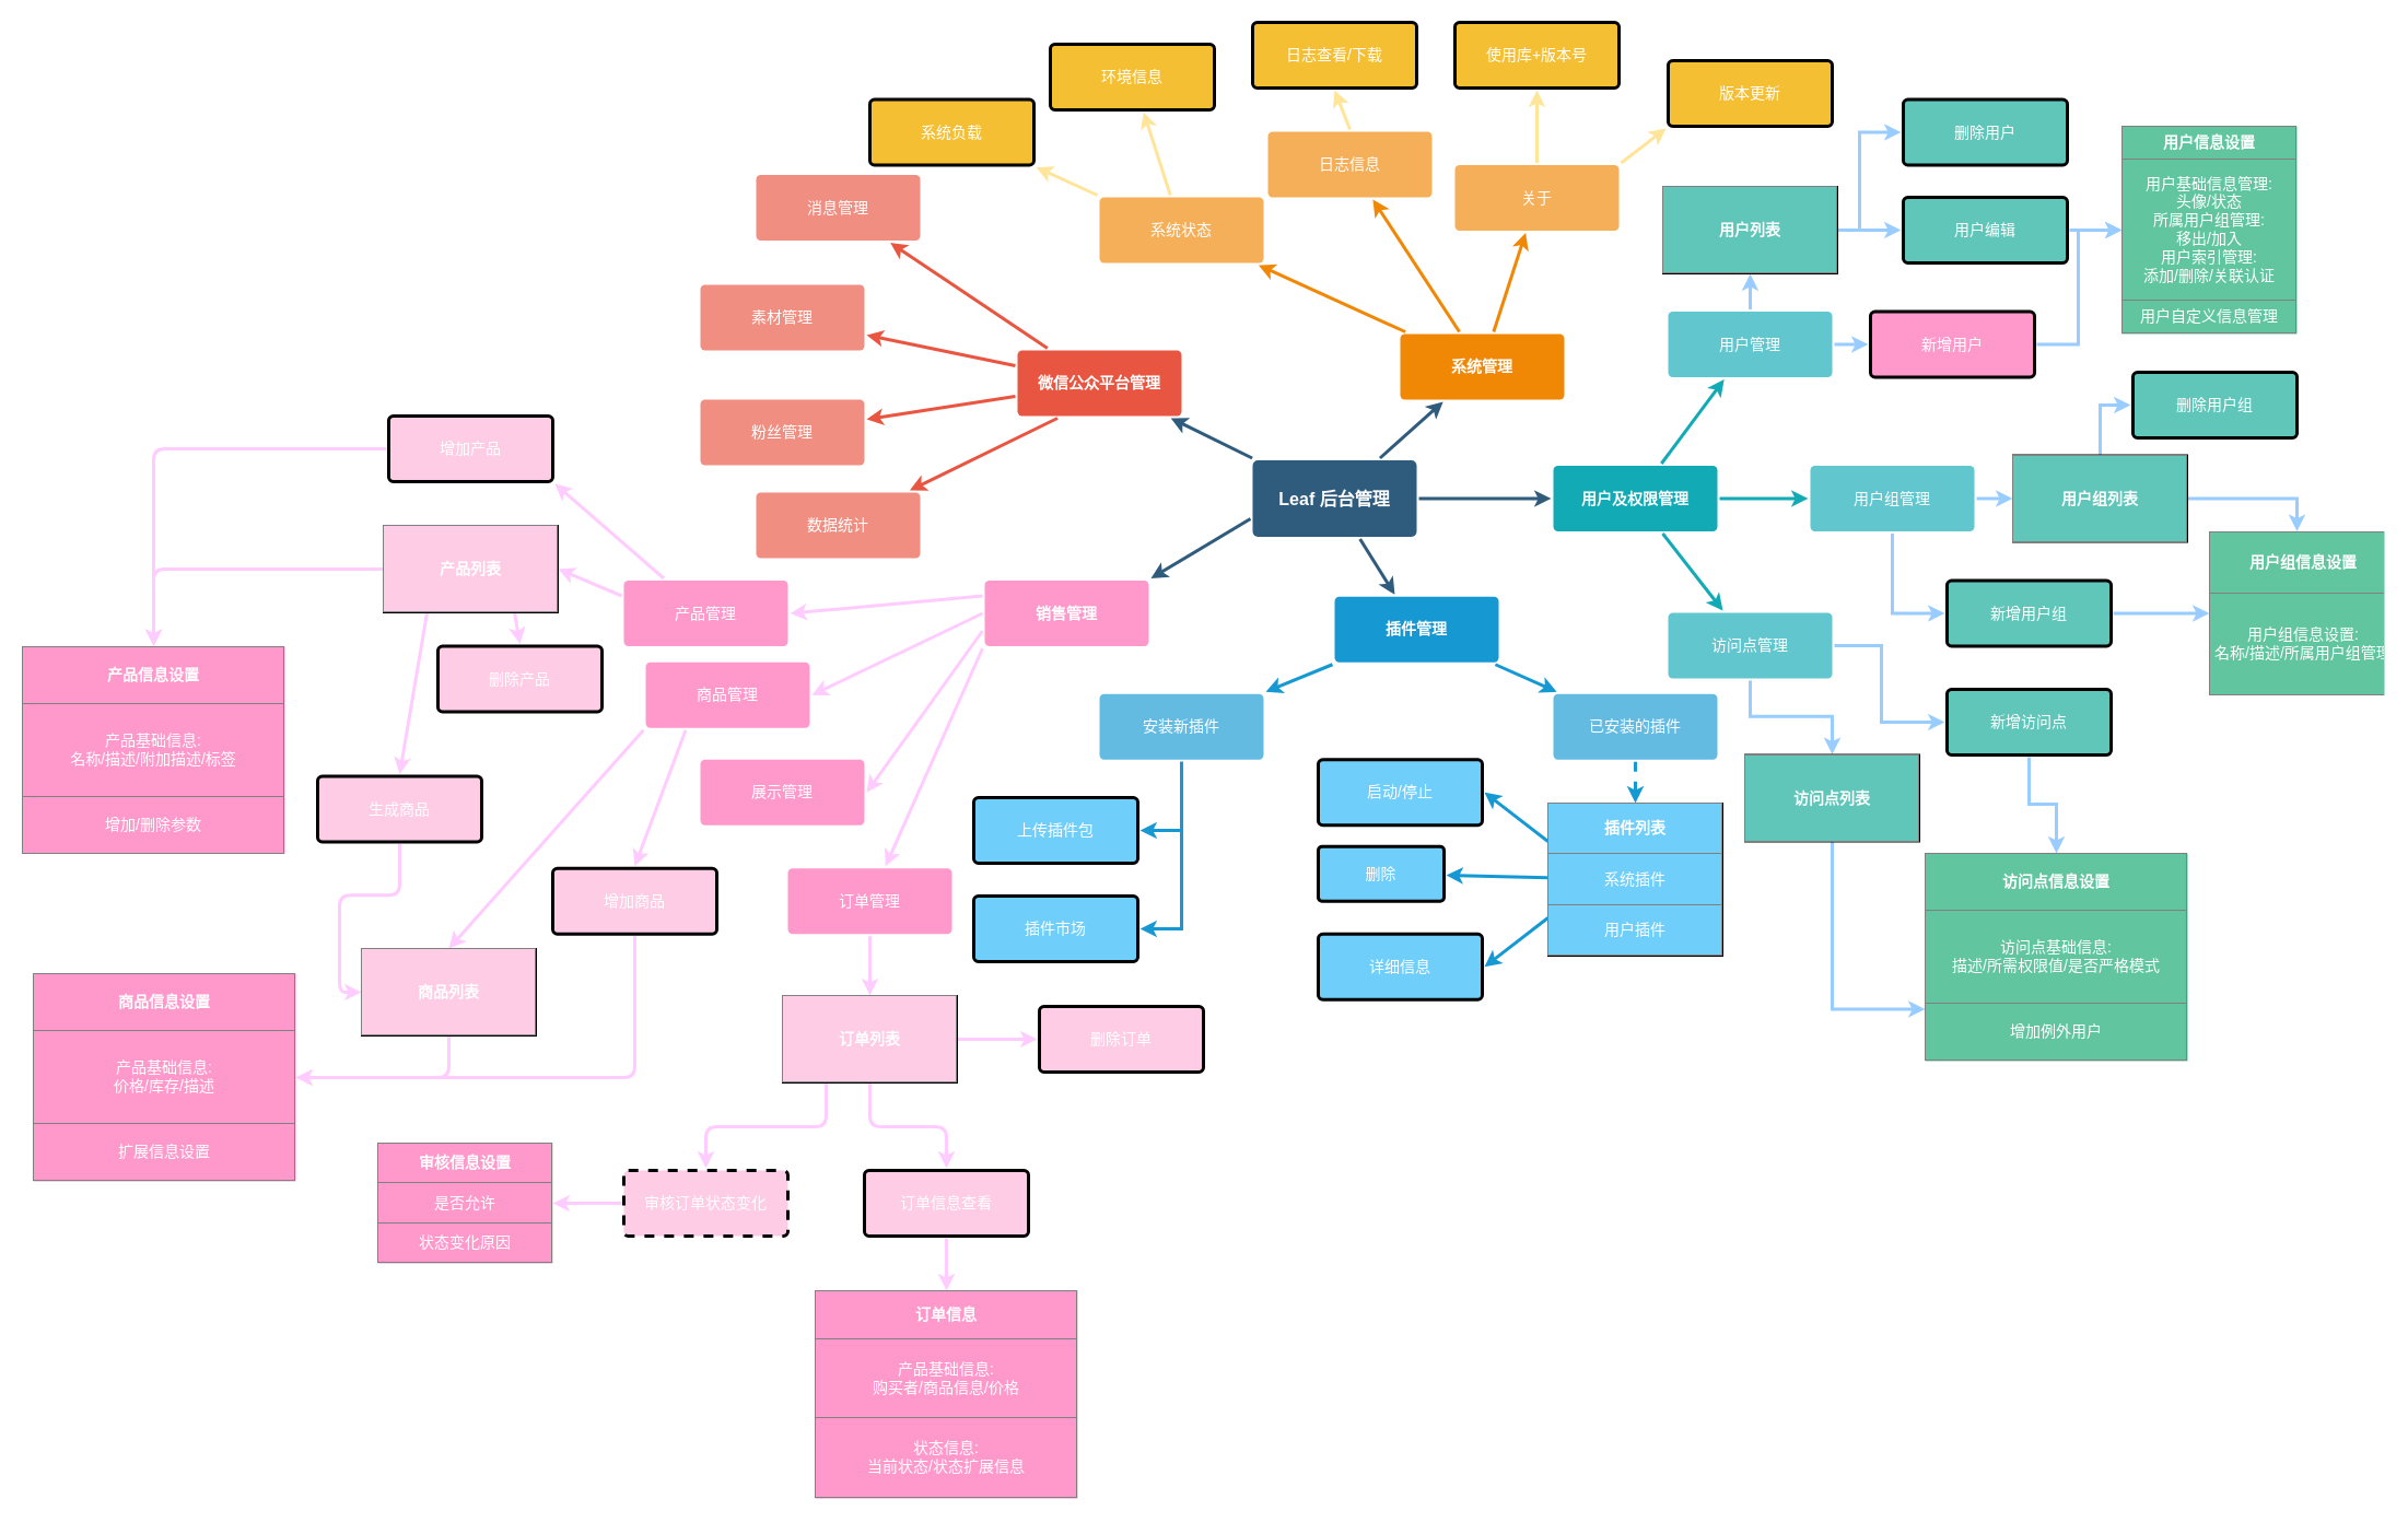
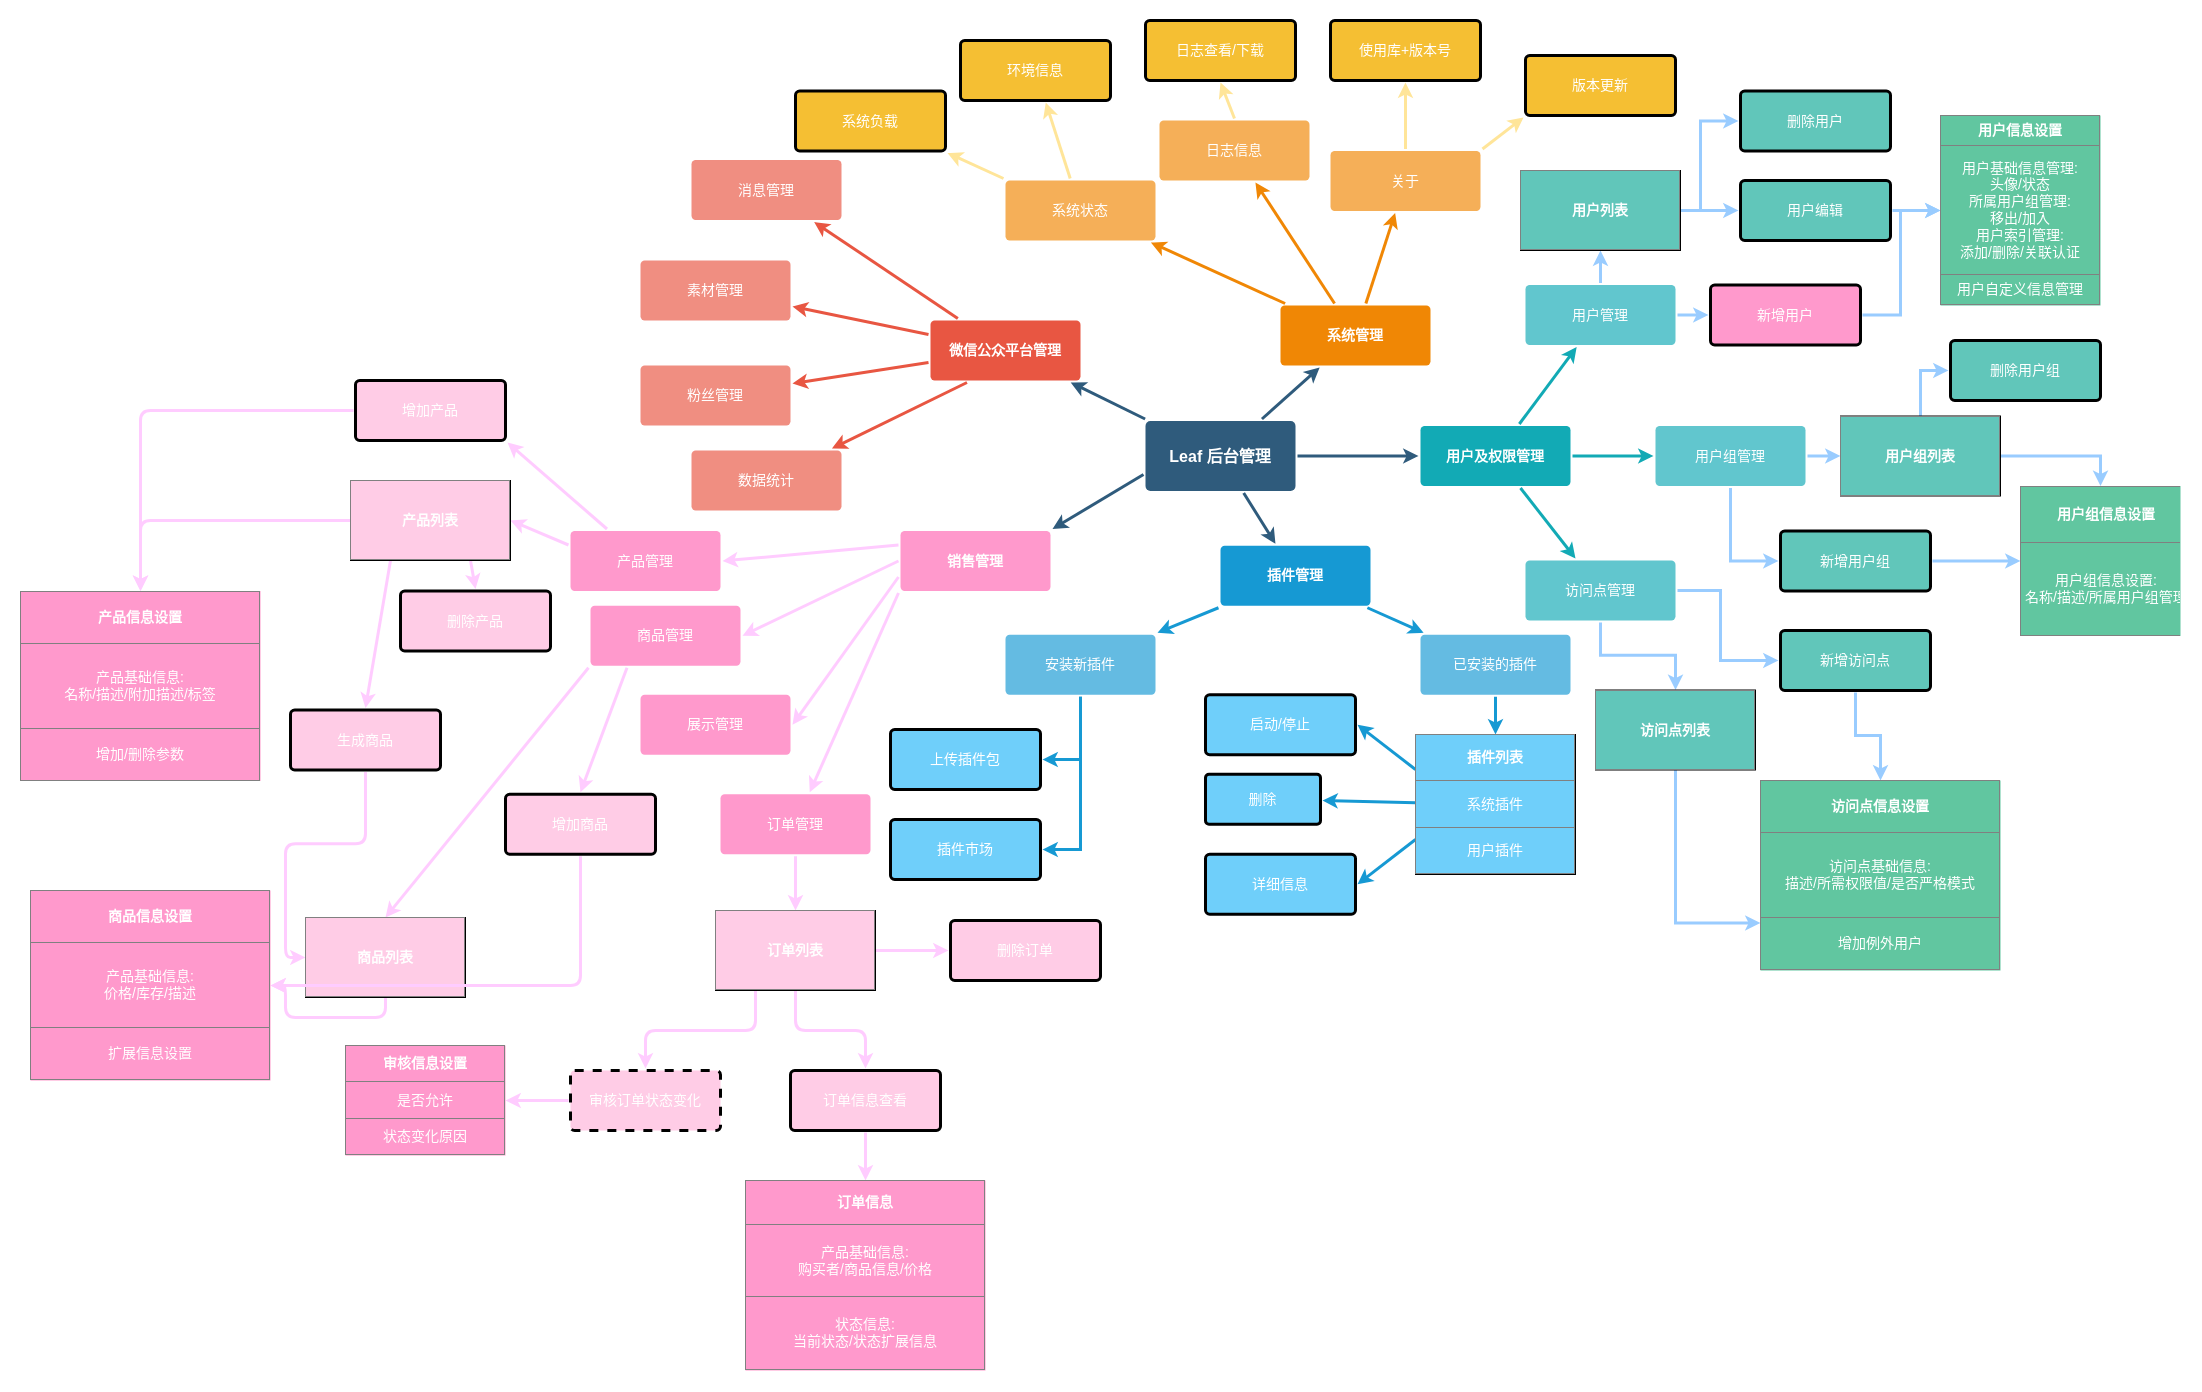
- <mxCell id="19" style="edgeStyle=orthogonalEdgeStyle;rounded=0;orthogonalLoop=1;jettySize=auto;html=1;entryX=0.5;entryY=0;entryDx=0;entryDy=0;shadow=0;labelBackgroundColor=none;startFill=0;endFill=1;strokeColor=#1699D3;strokeWidth=3;fontSize=14;fontColor=#FFFFFF;dashed=1;" edge="1" parent="1" source="20" target="49"><mxGeometry relative="1" as="geometry" /></mxCell>
+ <mxCell id="19" style="edgeStyle=orthogonalEdgeStyle;rounded=0;orthogonalLoop=1;jettySize=auto;html=1;entryX=0.5;entryY=0;entryDx=0;entryDy=0;shadow=0;labelBackgroundColor=none;startFill=0;endFill=1;strokeColor=#1699D3;strokeWidth=3;fontSize=14;fontColor=#FFFFFF;" edge="1" parent="1" source="20" target="49"><mxGeometry relative="1" as="geometry" /></mxCell>
- <mxCell id="110" value="&lt;table border=&quot;1&quot; width=&quot;100%&quot; cellpadding=&quot;4&quot; style=&quot;width: 100% ; height: 100% ; border-collapse: collapse&quot;&gt;&lt;tbody&gt;&lt;tr&gt;&lt;th align=&quot;center&quot;&gt;商品列表&lt;/th&gt;&lt;/tr&gt;&lt;/tbody&gt;&lt;/table&gt;" style="text;html=1;strokeColor=#000000;fillColor=#FFCCE6;overflow=fill;fontSize=14;fontColor=#FFFFFF;" vertex="1" parent="1"><mxGeometry x="330" y="867" width="160" height="80" as="geometry" /></mxCell>
+ <mxCell id="110" value="&lt;table border=&quot;1&quot; width=&quot;100%&quot; cellpadding=&quot;4&quot; style=&quot;width: 100% ; height: 100% ; border-collapse: collapse&quot;&gt;&lt;tbody&gt;&lt;tr&gt;&lt;th align=&quot;center&quot;&gt;商品列表&lt;/th&gt;&lt;/tr&gt;&lt;/tbody&gt;&lt;/table&gt;" style="text;html=1;strokeColor=#000000;fillColor=#FFCCE6;overflow=fill;fontSize=14;fontColor=#FFFFFF;" vertex="1" parent="1"><mxGeometry x="305" y="917" width="160" height="80" as="geometry" /></mxCell>
